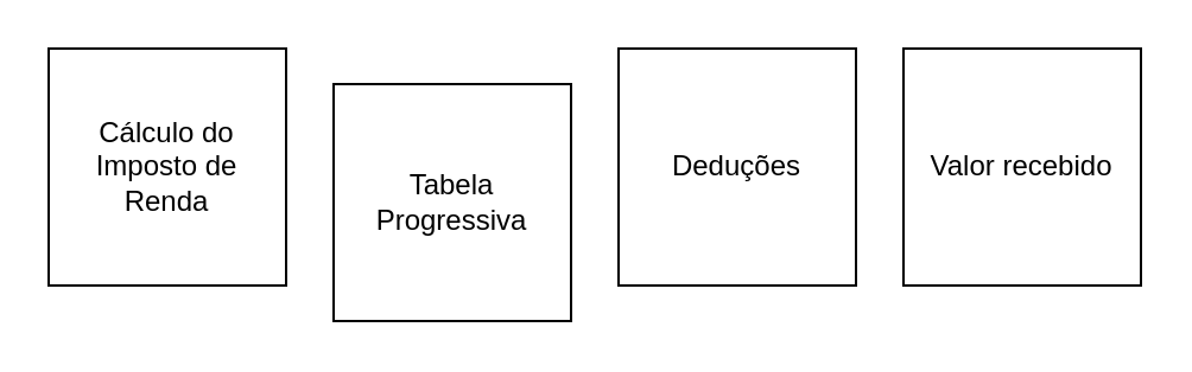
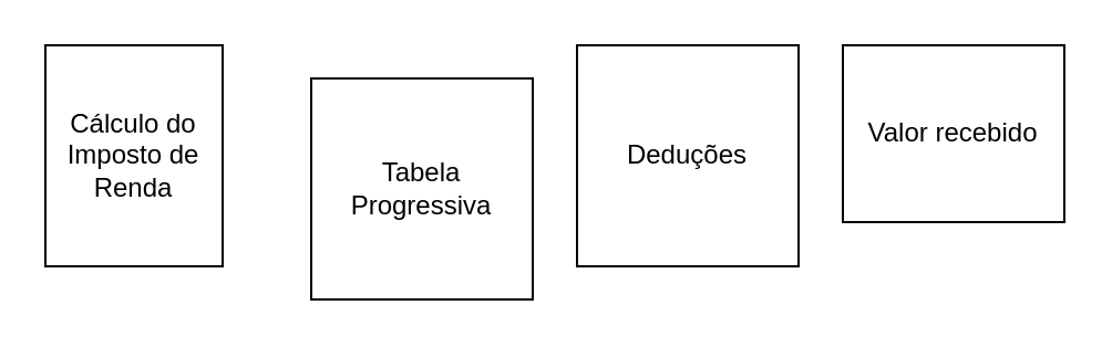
- <mxCell id="2" value="Cálculo do &lt;br&gt;Imposto de Renda" style="whiteSpace=wrap;html=1;aspect=fixed;" vertex="1" parent="1"><mxGeometry x="20" y="20" width="100" height="100" as="geometry" /></mxCell>
+ <mxCell id="2" value="Cálculo do &lt;br&gt;Imposto de Renda" style="whiteSpace=wrap;html=1;aspect=fixed;" vertex="1" parent="1"><mxGeometry x="20" y="20" width="80" height="100" as="geometry" /></mxCell>
- <mxCell id="5" value="Valor recebido" style="whiteSpace=wrap;html=1;aspect=fixed;strokeColor=#000000;" vertex="1" parent="1"><mxGeometry x="380" y="20" width="100" height="100" as="geometry" /></mxCell>
+ <mxCell id="5" value="Valor recebido" style="whiteSpace=wrap;html=1;aspect=fixed;strokeColor=#000000;" vertex="1" parent="1"><mxGeometry x="380" y="20" width="100" height="80" as="geometry" /></mxCell>
